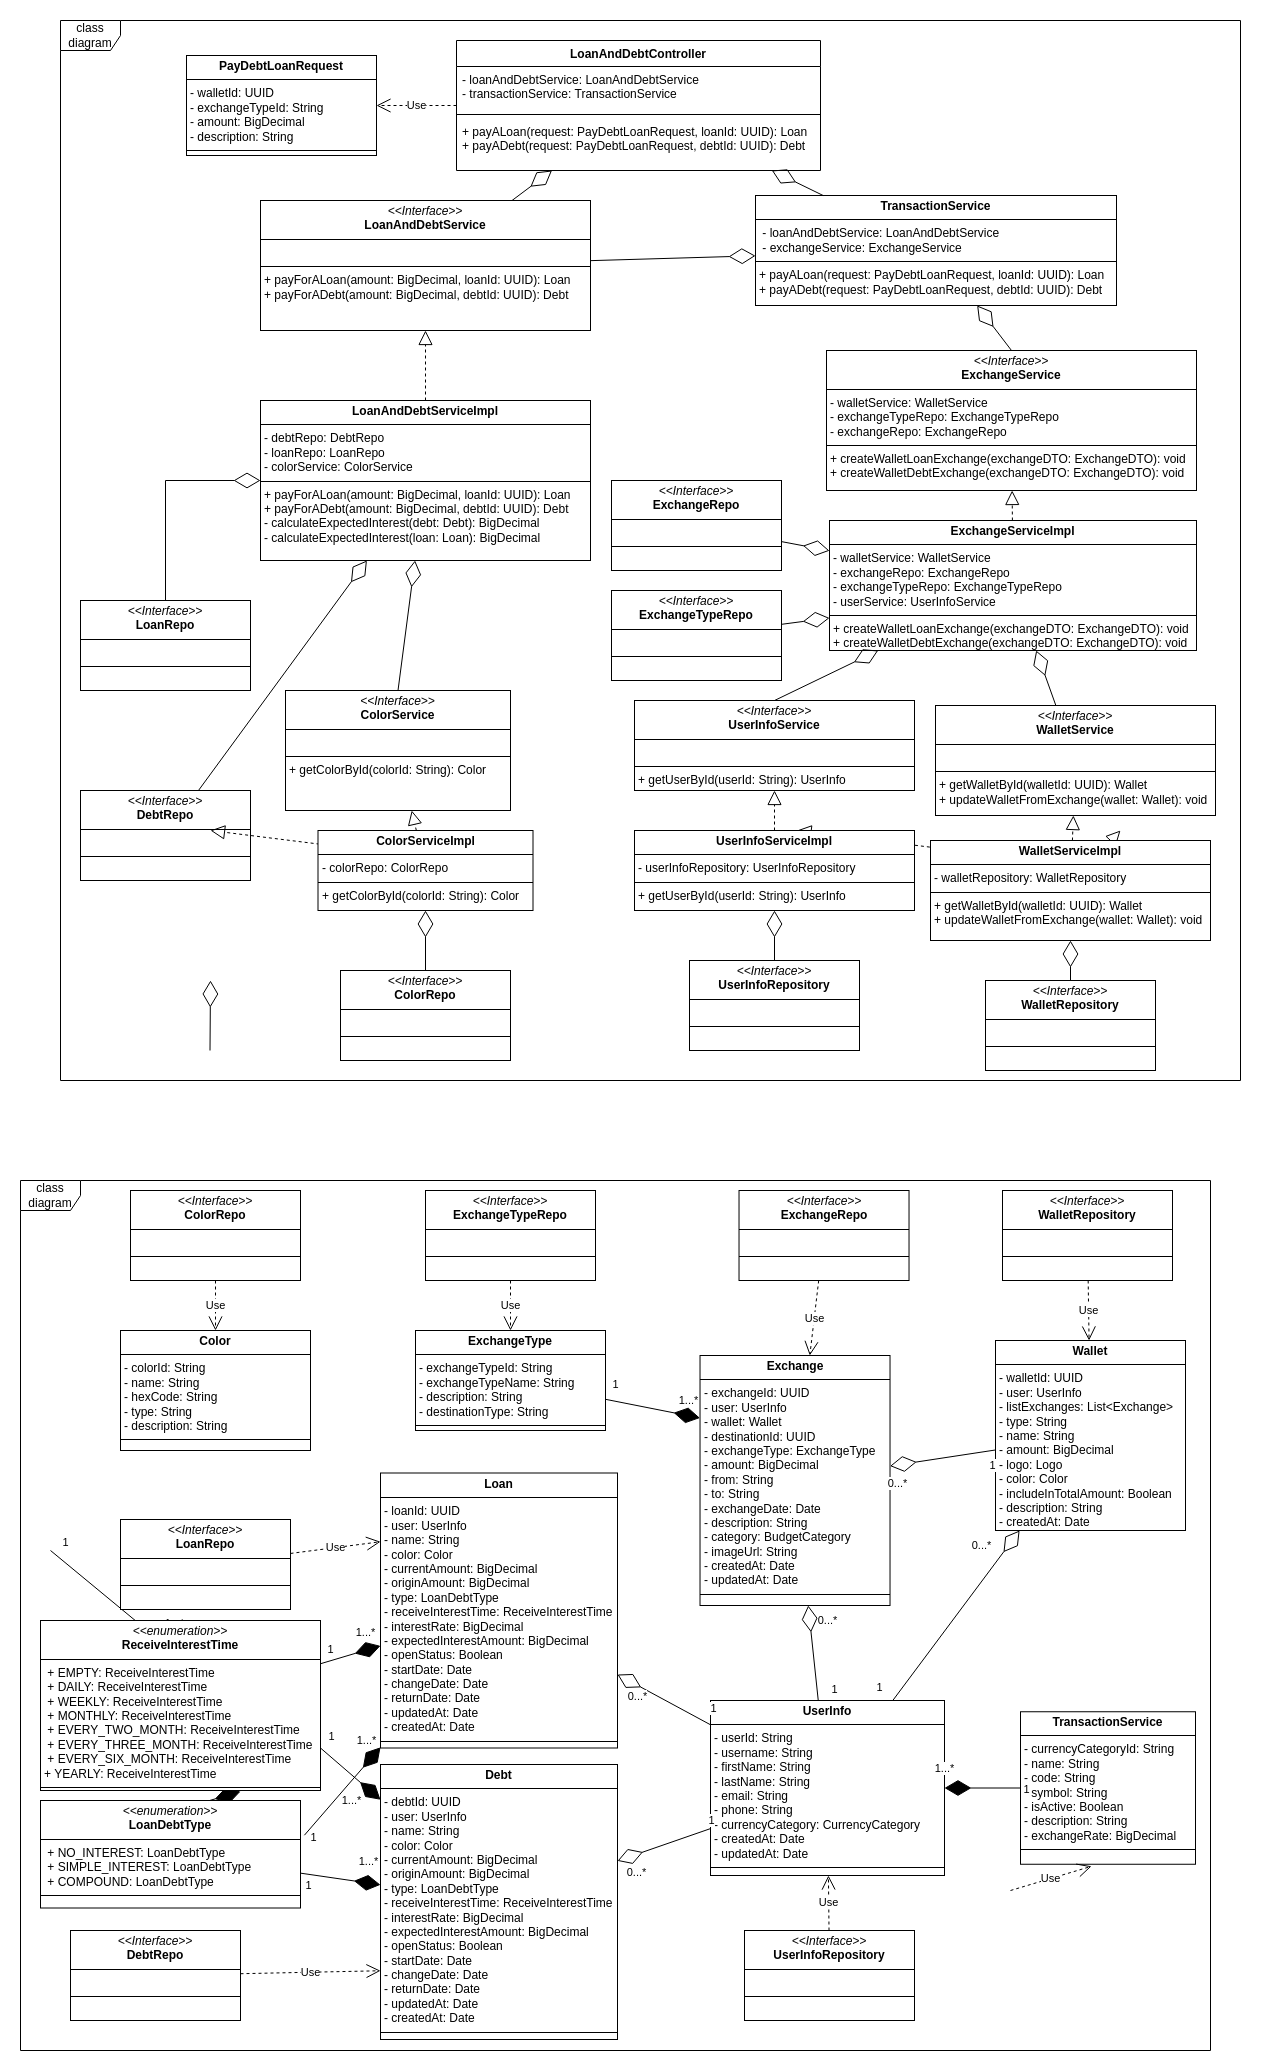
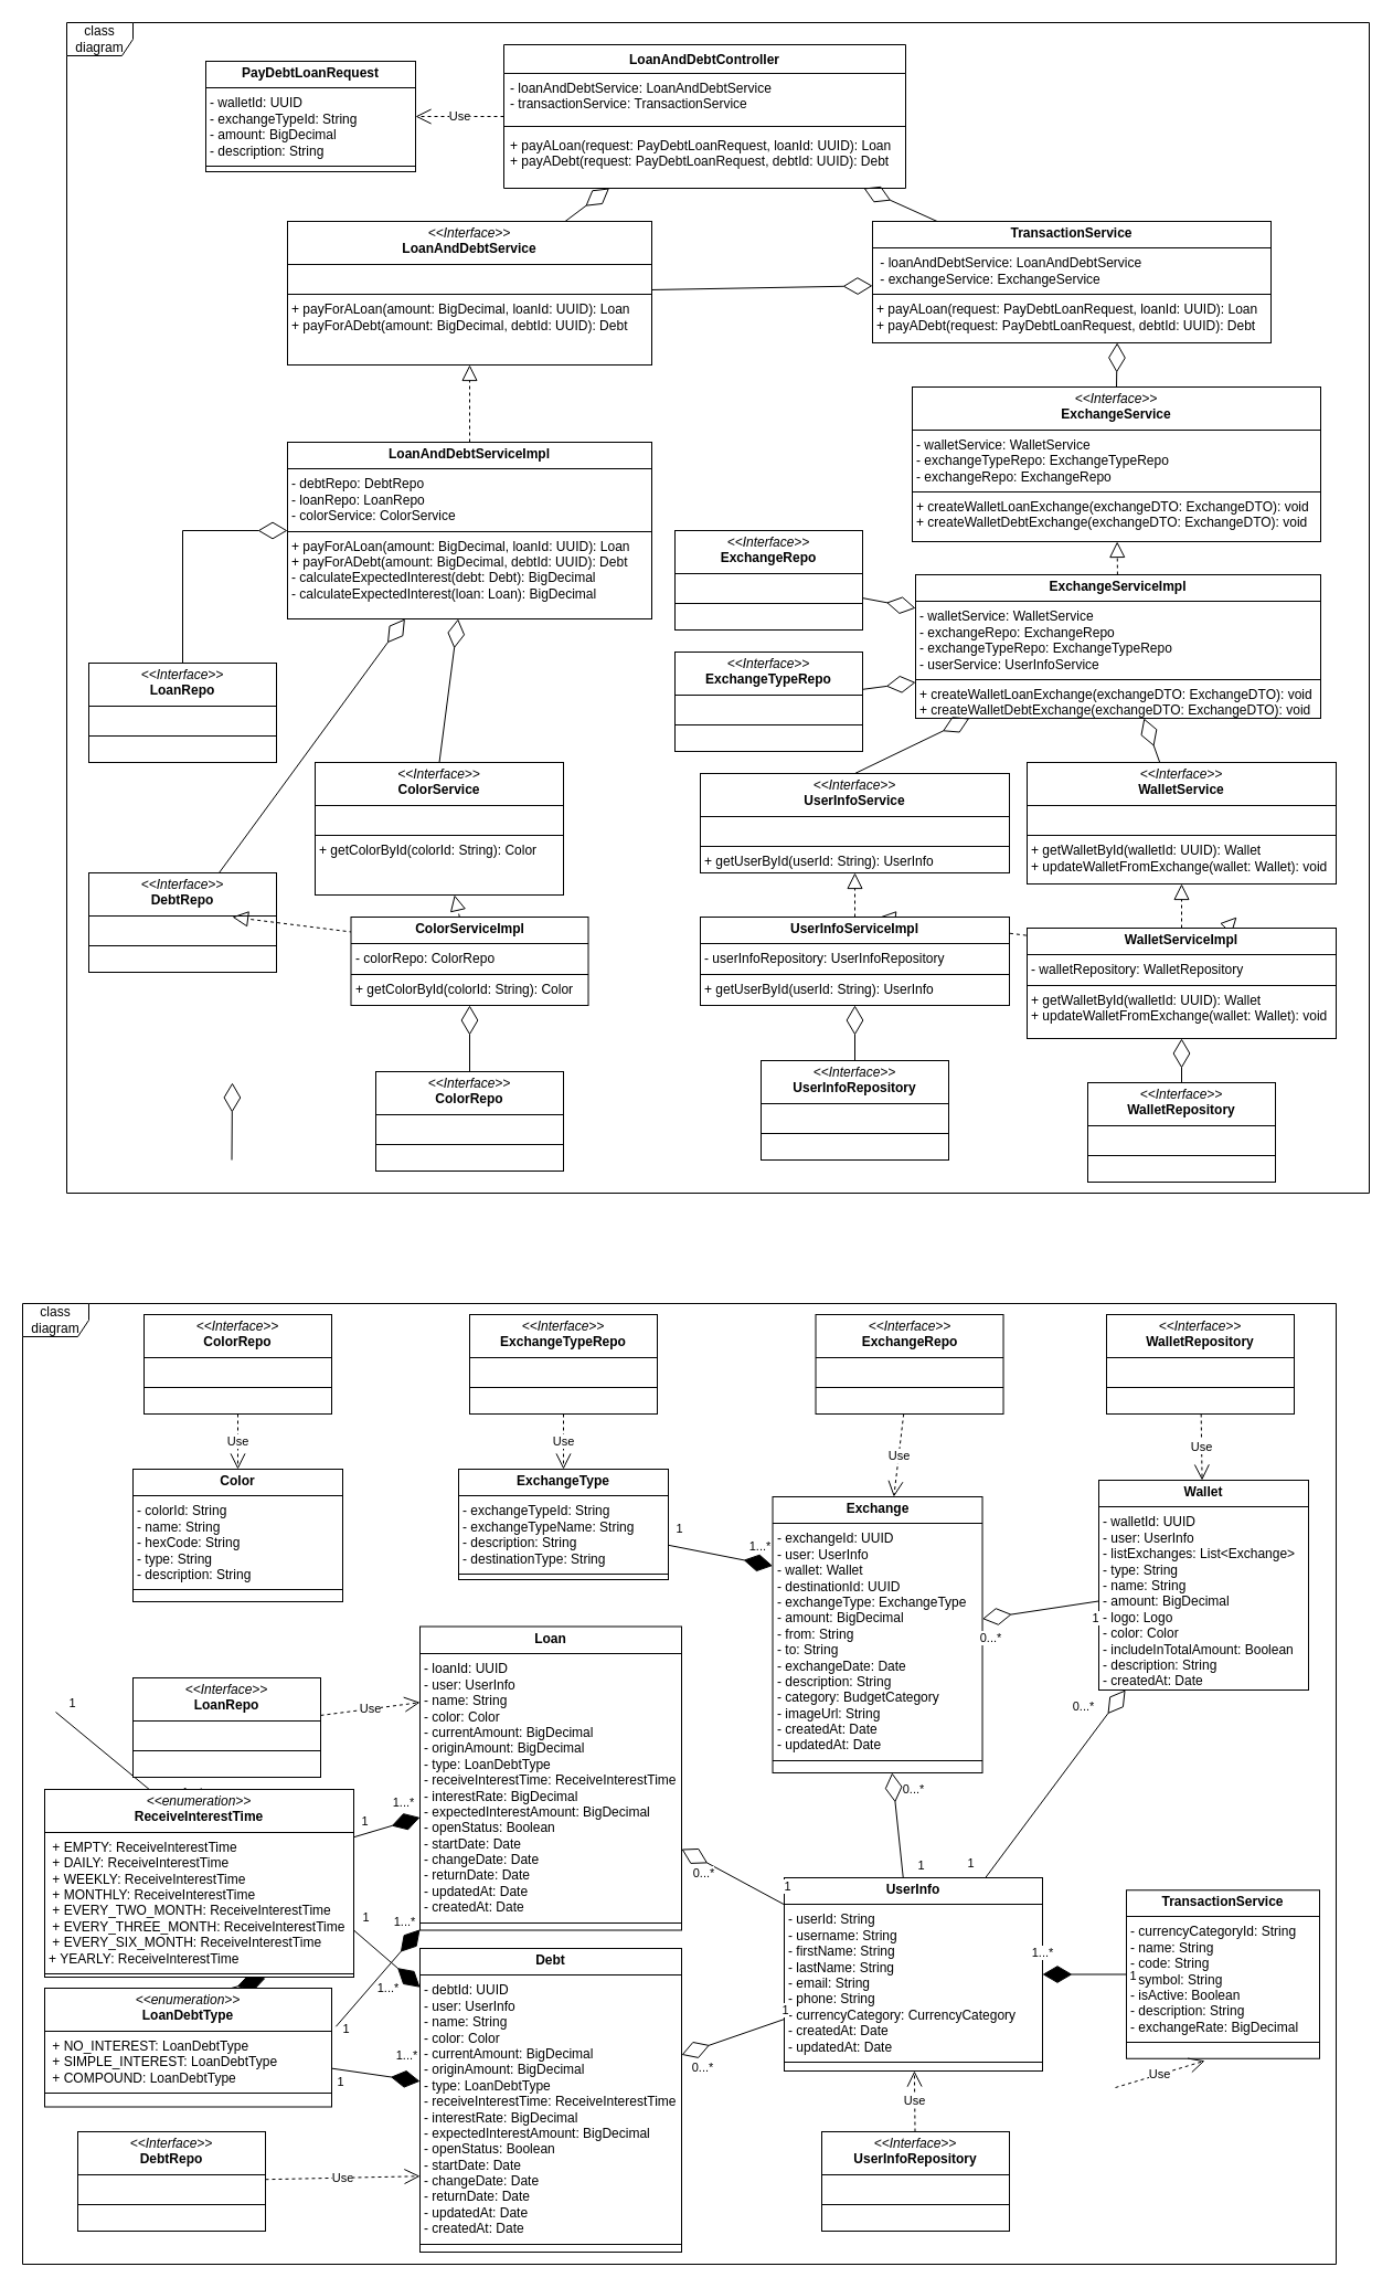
- <mxCell id="65" value="&lt;p style=&quot;margin:0px;margin-top:4px;text-align:center;&quot;&gt;&lt;b&gt;TransactionService&lt;/b&gt;&lt;/p&gt;&lt;hr size=&quot;1&quot; style=&quot;border-style:solid;&quot;&gt;&lt;p style=&quot;margin:0px;margin-left:4px;&quot;&gt;&amp;nbsp;- loanAndDebtService: LoanAndDebtService&lt;/p&gt;&lt;p style=&quot;margin:0px;margin-left:4px;&quot;&gt;&amp;nbsp;- exchangeService: ExchangeService&lt;/p&gt;&lt;hr size=&quot;1&quot; style=&quot;border-style:solid;&quot;&gt;&lt;p style=&quot;margin:0px;margin-left:4px;&quot;&gt;+ payALoan(request:&amp;nbsp;PayDebtLoanRequest, loanId: UUID): Loan&lt;br style=&quot;padding: 0px; margin: 0px;&quot;&gt;+ payADebt(request:&amp;nbsp;PayDebtLoanRequest, debtId: UUID): Debt&lt;/p&gt;&lt;div style=&quot;padding: 0px; margin: 0px;&quot;&gt;&lt;br style=&quot;padding: 0px; margin: 0px; text-wrap: nowrap;&quot;&gt;&lt;/div&gt;" style="verticalAlign=top;align=left;overflow=fill;html=1;whiteSpace=wrap;" vertex="1" parent="1"><mxGeometry x="755" y="195" width="361" height="110" as="geometry" /></mxCell>
+ <mxCell id="65" value="&lt;p style=&quot;margin:0px;margin-top:4px;text-align:center;&quot;&gt;&lt;b&gt;TransactionService&lt;/b&gt;&lt;/p&gt;&lt;hr size=&quot;1&quot; style=&quot;border-style:solid;&quot;&gt;&lt;p style=&quot;margin:0px;margin-left:4px;&quot;&gt;&amp;nbsp;- loanAndDebtService: LoanAndDebtService&lt;/p&gt;&lt;p style=&quot;margin:0px;margin-left:4px;&quot;&gt;&amp;nbsp;- exchangeService: ExchangeService&lt;/p&gt;&lt;hr size=&quot;1&quot; style=&quot;border-style:solid;&quot;&gt;&lt;p style=&quot;margin:0px;margin-left:4px;&quot;&gt;+ payALoan(request:&amp;nbsp;PayDebtLoanRequest, loanId: UUID): Loan&lt;br style=&quot;padding: 0px; margin: 0px;&quot;&gt;+ payADebt(request:&amp;nbsp;PayDebtLoanRequest, debtId: UUID): Debt&lt;/p&gt;&lt;div style=&quot;padding: 0px; margin: 0px;&quot;&gt;&lt;br style=&quot;padding: 0px; margin: 0px; text-wrap: nowrap;&quot;&gt;&lt;/div&gt;" style="verticalAlign=top;align=left;overflow=fill;html=1;whiteSpace=wrap;" vertex="1" parent="1"><mxGeometry x="790" y="200" width="361" height="110" as="geometry" /></mxCell>
- <mxCell id="76" value="&lt;p style=&quot;margin:0px;margin-top:4px;text-align:center;&quot;&gt;&lt;i&gt;&amp;lt;&amp;lt;Interface&amp;gt;&amp;gt;&lt;/i&gt;&lt;br&gt;&lt;b&gt;WalletService&lt;/b&gt;&lt;/p&gt;&lt;hr size=&quot;1&quot; style=&quot;border-style:solid;&quot;&gt;&lt;p style=&quot;margin:0px;margin-left:4px;&quot;&gt;&lt;br&gt;&lt;/p&gt;&lt;hr size=&quot;1&quot; style=&quot;border-style:solid;&quot;&gt;&lt;p style=&quot;margin:0px;margin-left:4px;&quot;&gt;&lt;span style=&quot;text-wrap: nowrap;&quot;&gt;+ getWalletById(walletId: UUID): Wallet&lt;br&gt;&lt;/span&gt;&lt;/p&gt;&lt;p style=&quot;margin:0px;margin-left:4px;&quot;&gt;&lt;span style=&quot;text-wrap: nowrap;&quot;&gt;+&amp;nbsp;&lt;/span&gt;&lt;span style=&quot;background-color: initial; text-wrap: nowrap;&quot;&gt;updateWalletFromExchange(wallet: Wallet): void&lt;/span&gt;&lt;/p&gt;" style="verticalAlign=top;align=left;overflow=fill;html=1;whiteSpace=wrap;" vertex="1" parent="1"><mxGeometry x="935" y="705" width="280" height="110" as="geometry" /></mxCell>
+ <mxCell id="76" value="&lt;p style=&quot;margin:0px;margin-top:4px;text-align:center;&quot;&gt;&lt;i&gt;&amp;lt;&amp;lt;Interface&amp;gt;&amp;gt;&lt;/i&gt;&lt;br&gt;&lt;b&gt;WalletService&lt;/b&gt;&lt;/p&gt;&lt;hr size=&quot;1&quot; style=&quot;border-style:solid;&quot;&gt;&lt;p style=&quot;margin:0px;margin-left:4px;&quot;&gt;&lt;br&gt;&lt;/p&gt;&lt;hr size=&quot;1&quot; style=&quot;border-style:solid;&quot;&gt;&lt;p style=&quot;margin:0px;margin-left:4px;&quot;&gt;&lt;span style=&quot;text-wrap: nowrap;&quot;&gt;+ getWalletById(walletId: UUID): Wallet&lt;br&gt;&lt;/span&gt;&lt;/p&gt;&lt;p style=&quot;margin:0px;margin-left:4px;&quot;&gt;&lt;span style=&quot;text-wrap: nowrap;&quot;&gt;+&amp;nbsp;&lt;/span&gt;&lt;span style=&quot;background-color: initial; text-wrap: nowrap;&quot;&gt;updateWalletFromExchange(wallet: Wallet): void&lt;/span&gt;&lt;/p&gt;" style="verticalAlign=top;align=left;overflow=fill;html=1;whiteSpace=wrap;" vertex="1" parent="1"><mxGeometry x="930" y="690" width="280" height="110" as="geometry" /></mxCell>
